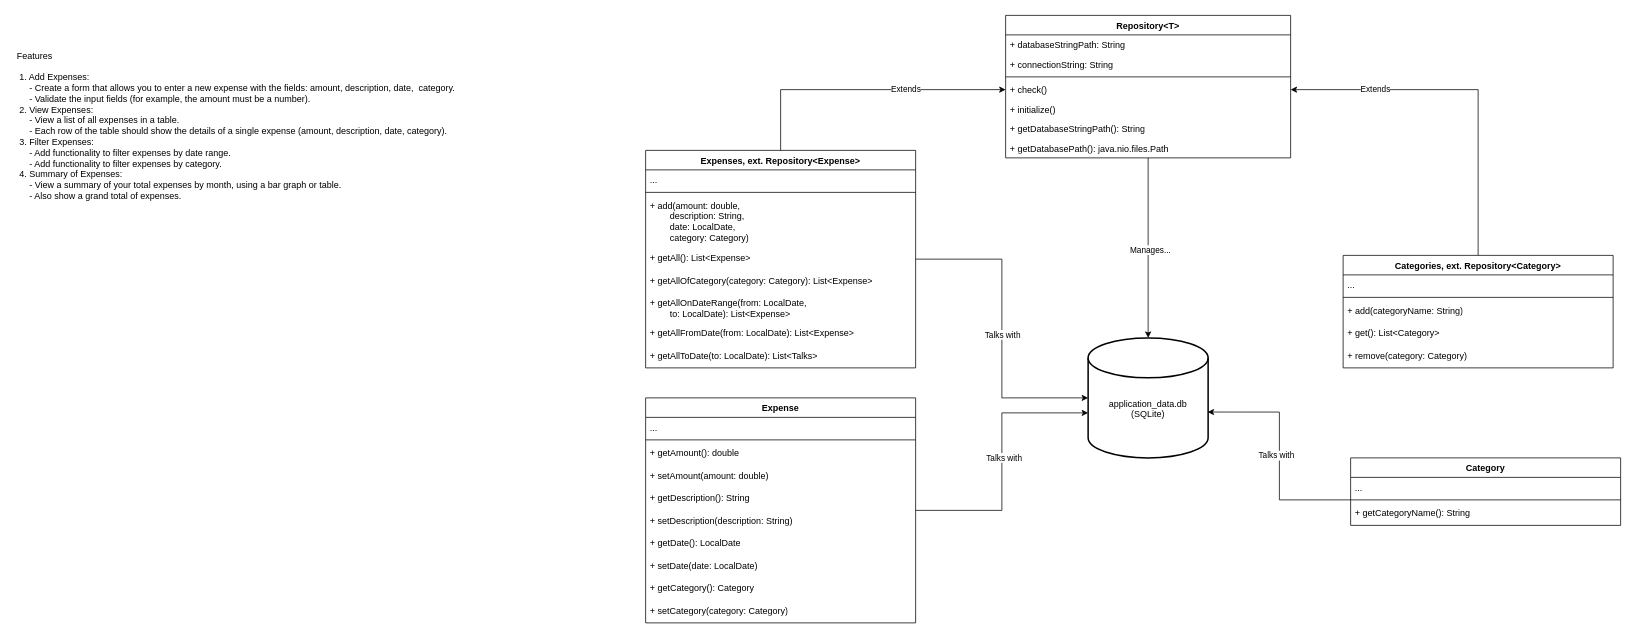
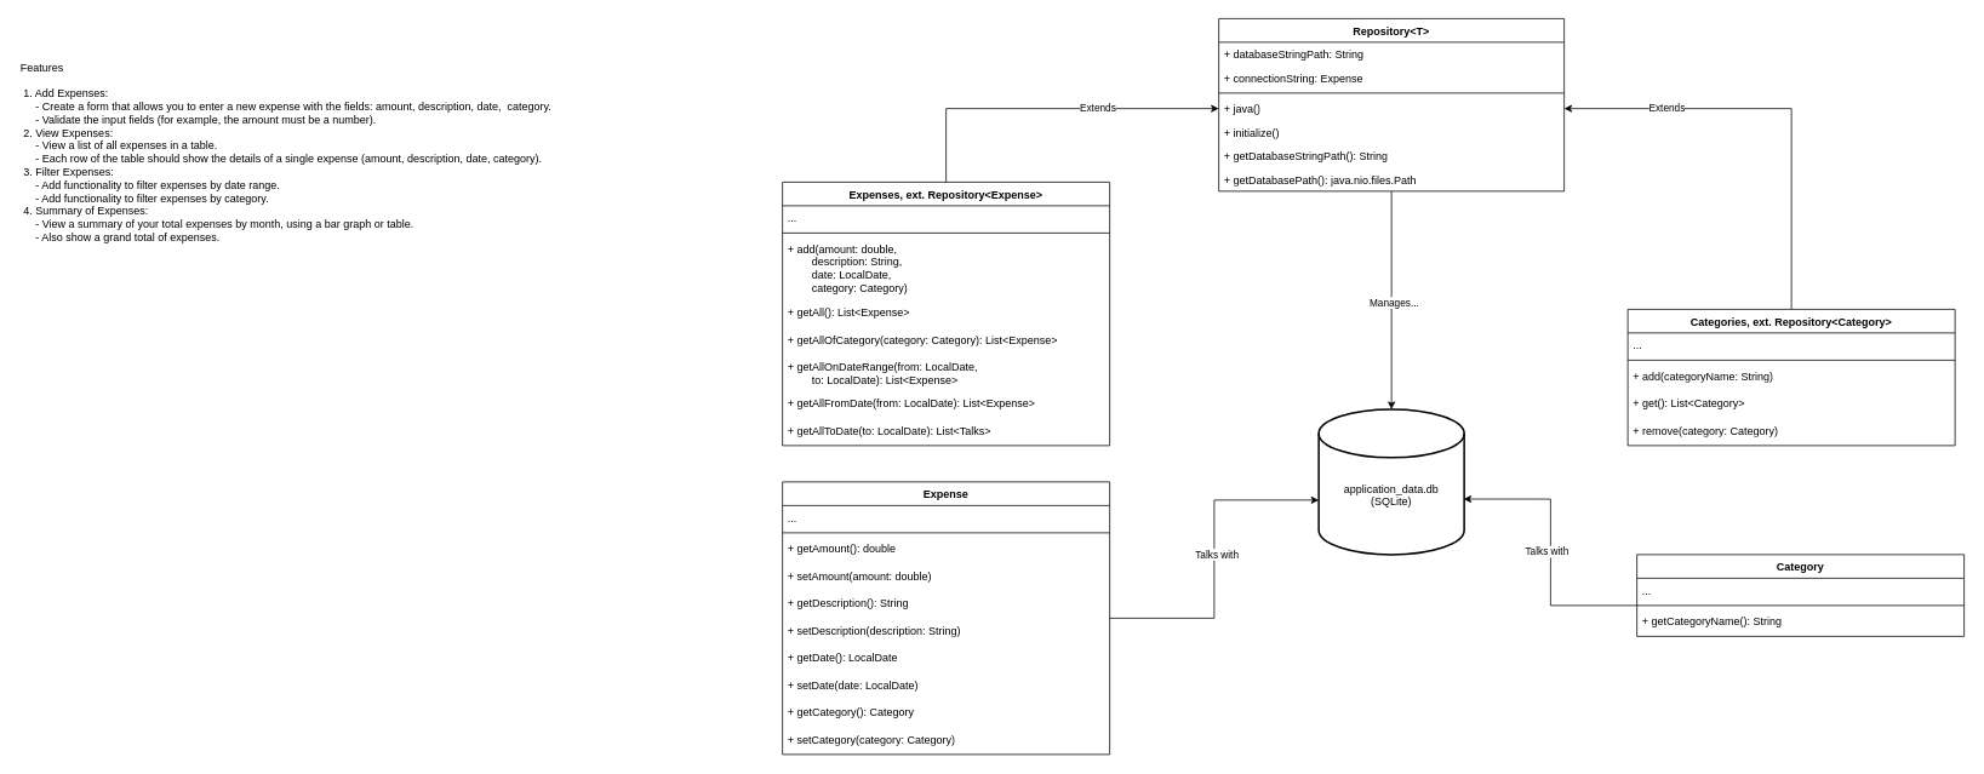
- <mxCell id="48" value="+ connectionString: String" style="text;strokeColor=none;fillColor=none;align=left;verticalAlign=top;spacingLeft=4;spacingRight=4;overflow=hidden;rotatable=0;points=[[0,0.5],[1,0.5]];portConstraint=eastwest;whiteSpace=wrap;html=1;" vertex="1" parent="46"><mxGeometry y="52" width="380" height="26" as="geometry" /></mxCell>
+ <mxCell id="48" value="+ connectionString: Expense" style="text;strokeColor=none;fillColor=none;align=left;verticalAlign=top;spacingLeft=4;spacingRight=4;overflow=hidden;rotatable=0;points=[[0,0.5],[1,0.5]];portConstraint=eastwest;whiteSpace=wrap;html=1;" vertex="1" parent="46"><mxGeometry y="52" width="380" height="26" as="geometry" /></mxCell>
- <mxCell id="50" value="+ check()" style="text;strokeColor=none;fillColor=none;align=left;verticalAlign=top;spacingLeft=4;spacingRight=4;overflow=hidden;rotatable=0;points=[[0,0.5],[1,0.5]];portConstraint=eastwest;whiteSpace=wrap;html=1;" vertex="1" parent="46"><mxGeometry y="86" width="380" height="26" as="geometry" /></mxCell>
+ <mxCell id="50" value="+ java()" style="text;strokeColor=none;fillColor=none;align=left;verticalAlign=top;spacingLeft=4;spacingRight=4;overflow=hidden;rotatable=0;points=[[0,0.5],[1,0.5]];portConstraint=eastwest;whiteSpace=wrap;html=1;" vertex="1" parent="46"><mxGeometry y="86" width="380" height="26" as="geometry" /></mxCell>
- <mxCell id="40" style="edgeStyle=orthogonalEdgeStyle;rounded=0;orthogonalLoop=1;jettySize=auto;html=1;entryX=0;entryY=0.5;entryDx=0;entryDy=0;entryPerimeter=0;" edge="1" parent="1" source="5" target="37"><mxGeometry relative="1" as="geometry" /></mxCell>
- <mxCell id="41" value="Talks with" style="edgeLabel;html=1;align=center;verticalAlign=middle;resizable=0;points=[];" vertex="1" connectable="0" parent="40"><mxGeometry x="0.034" relative="1" as="geometry"><mxPoint as="offset" /></mxGeometry></mxCell>
